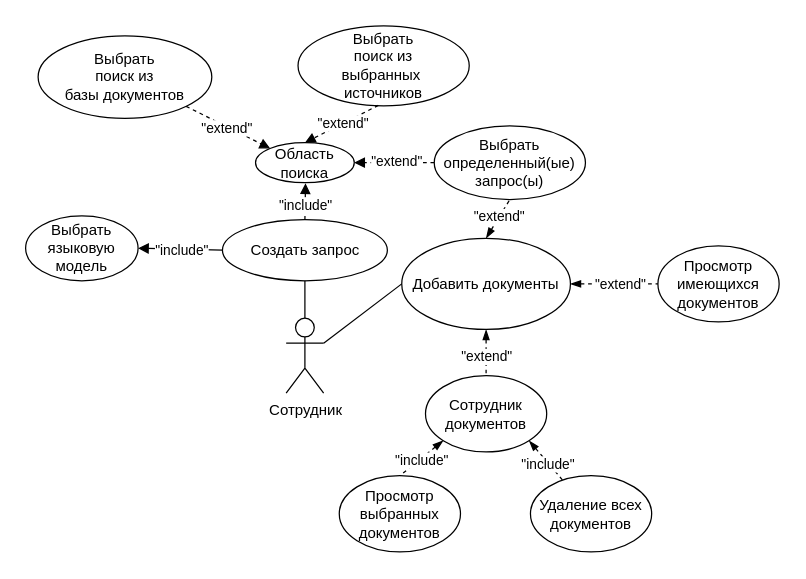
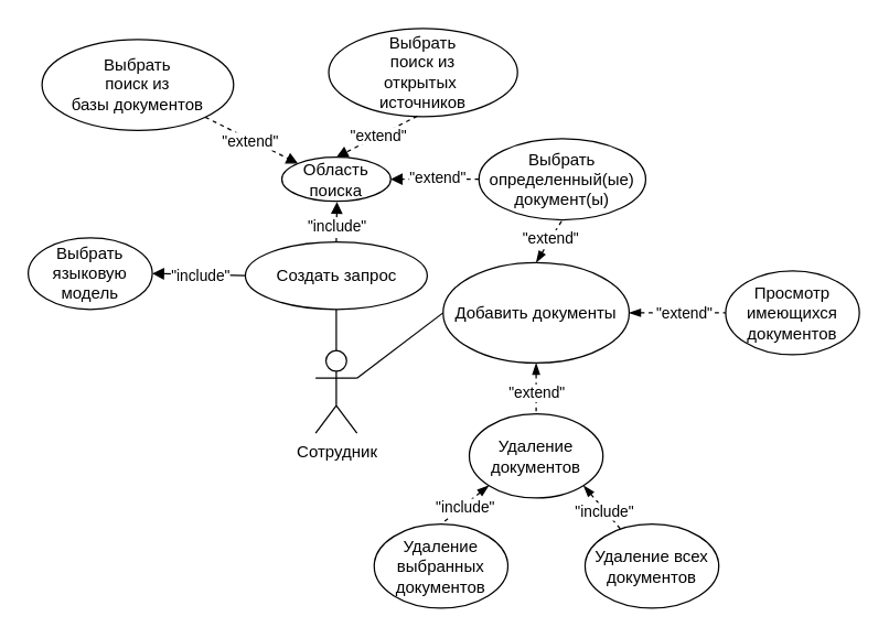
- <mxCell id="18" value="Выбрать&lt;div&gt;поиск из&lt;/div&gt;&lt;div&gt;выбранных&amp;nbsp;&lt;/div&gt;&lt;div&gt;источников&lt;/div&gt;" style="ellipse;whiteSpace=wrap;html=1;" vertex="1" parent="1"><mxGeometry x="238" y="20" width="137" height="64" as="geometry" /></mxCell>
+ <mxCell id="18" value="Выбрать&lt;div&gt;поиск из&lt;/div&gt;&lt;div&gt;открытых&amp;nbsp;&lt;/div&gt;&lt;div&gt;источников&lt;/div&gt;" style="ellipse;whiteSpace=wrap;html=1;" vertex="1" parent="1"><mxGeometry x="238" y="20" width="137" height="64" as="geometry" /></mxCell>
- <mxCell id="9" value="Выбрать определенный(ые) запрос(ы)" style="ellipse;whiteSpace=wrap;html=1;" vertex="1" parent="1"><mxGeometry x="347" y="100" width="121" height="59" as="geometry" /></mxCell>
+ <mxCell id="9" value="Выбрать определенный(ые) документ(ы)" style="ellipse;whiteSpace=wrap;html=1;" vertex="1" parent="1"><mxGeometry x="347" y="100" width="121" height="59" as="geometry" /></mxCell>
- <mxCell id="24" value="Сотрудник&lt;div&gt;документов&lt;/div&gt;" style="ellipse;whiteSpace=wrap;html=1;" vertex="1" parent="1"><mxGeometry x="340" y="300" width="97" height="61" as="geometry" /></mxCell>
+ <mxCell id="24" value="Удаление&lt;div&gt;документов&lt;/div&gt;" style="ellipse;whiteSpace=wrap;html=1;" vertex="1" parent="1"><mxGeometry x="340" y="300" width="97" height="61" as="geometry" /></mxCell>
- <mxCell id="27" value="Просмотр&lt;div&gt;выбранных&lt;/div&gt;&lt;div&gt;документов&lt;/div&gt;" style="ellipse;whiteSpace=wrap;html=1;" vertex="1" parent="1"><mxGeometry x="271" y="380" width="97" height="61" as="geometry" /></mxCell>
+ <mxCell id="27" value="Удаление&lt;div&gt;выбранных&lt;/div&gt;&lt;div&gt;документов&lt;/div&gt;" style="ellipse;whiteSpace=wrap;html=1;" vertex="1" parent="1"><mxGeometry x="271" y="380" width="97" height="61" as="geometry" /></mxCell>
